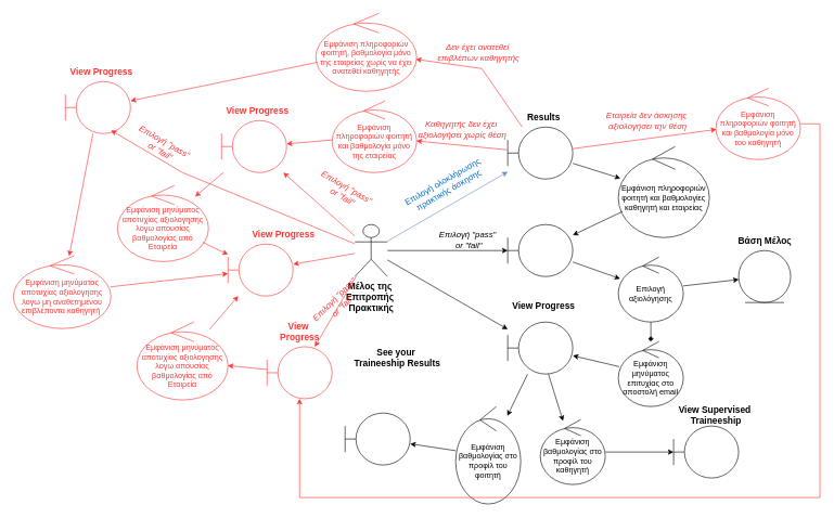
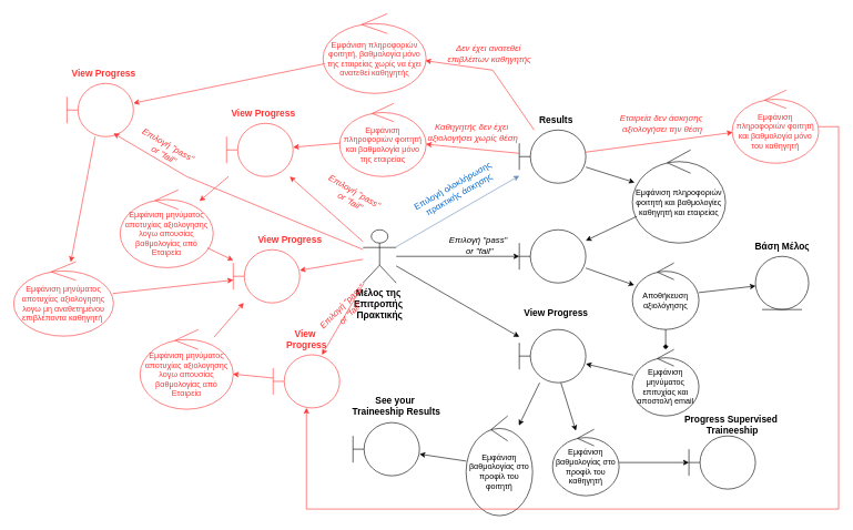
- <mxCell id="14" value="Επιλογή αξιολόγησης" style="ellipse;shape=umlControl;whiteSpace=wrap;html=1;fontStyle=0" parent="1" vertex="1"><mxGeometry x="950" y="395" width="100" height="100" as="geometry" /></mxCell>
+ <mxCell id="14" value="Αποθήκευση αξιολόγησης" style="ellipse;shape=umlControl;whiteSpace=wrap;html=1;fontStyle=0" parent="1" vertex="1"><mxGeometry x="950" y="395" width="100" height="100" as="geometry" /></mxCell>
- <mxCell id="28" value="See your&amp;nbsp;&lt;div&gt;Traineeship Results&lt;/div&gt;" style="text;html=1;align=center;verticalAlign=middle;resizable=0;points=[];autosize=1;strokeColor=none;fillColor=none;fontSize=14;fontStyle=1" parent="1" vertex="1"><mxGeometry x="535" y="525" width="150" height="50" as="geometry" /></mxCell>
+ <mxCell id="28" value="See your&amp;nbsp;&lt;div&gt;Traineeship Results&lt;/div&gt;" style="text;html=1;align=center;verticalAlign=middle;resizable=0;points=[];autosize=1;strokeColor=none;fillColor=none;fontSize=14;fontStyle=1" parent="1" vertex="1"><mxGeometry x="520" y="585" width="150" height="50" as="geometry" /></mxCell>
- <mxCell id="19" value="Εμφάνιση μηνύματος επιτυχίας στο αποστολή email" style="ellipse;shape=umlControl;whiteSpace=wrap;html=1;fontStyle=0" parent="1" vertex="1"><mxGeometry x="950" y="525" width="100" height="100" as="geometry" /></mxCell>
+ <mxCell id="19" value="Εμφάνιση μηνύματος επιτυχίας και αποστολή email" style="ellipse;shape=umlControl;whiteSpace=wrap;html=1;fontStyle=0" parent="1" vertex="1"><mxGeometry x="950" y="525" width="100" height="100" as="geometry" /></mxCell>
- <mxCell id="34" value="View Supervised&amp;nbsp;&lt;div&gt;Traineeship&lt;/div&gt;" style="text;html=1;align=center;verticalAlign=middle;resizable=0;points=[];autosize=1;strokeColor=none;fillColor=none;fontStyle=1;fontSize=14;" parent="1" vertex="1"><mxGeometry x="1035" y="613" width="130" height="50" as="geometry" /></mxCell>
+ <mxCell id="34" value="Progress Supervised&amp;nbsp;&lt;div&gt;Traineeship&lt;/div&gt;" style="text;html=1;align=center;verticalAlign=middle;resizable=0;points=[];autosize=1;strokeColor=none;fillColor=none;fontStyle=1;fontSize=14;" parent="1" vertex="1"><mxGeometry x="1035" y="613" width="130" height="50" as="geometry" /></mxCell>
